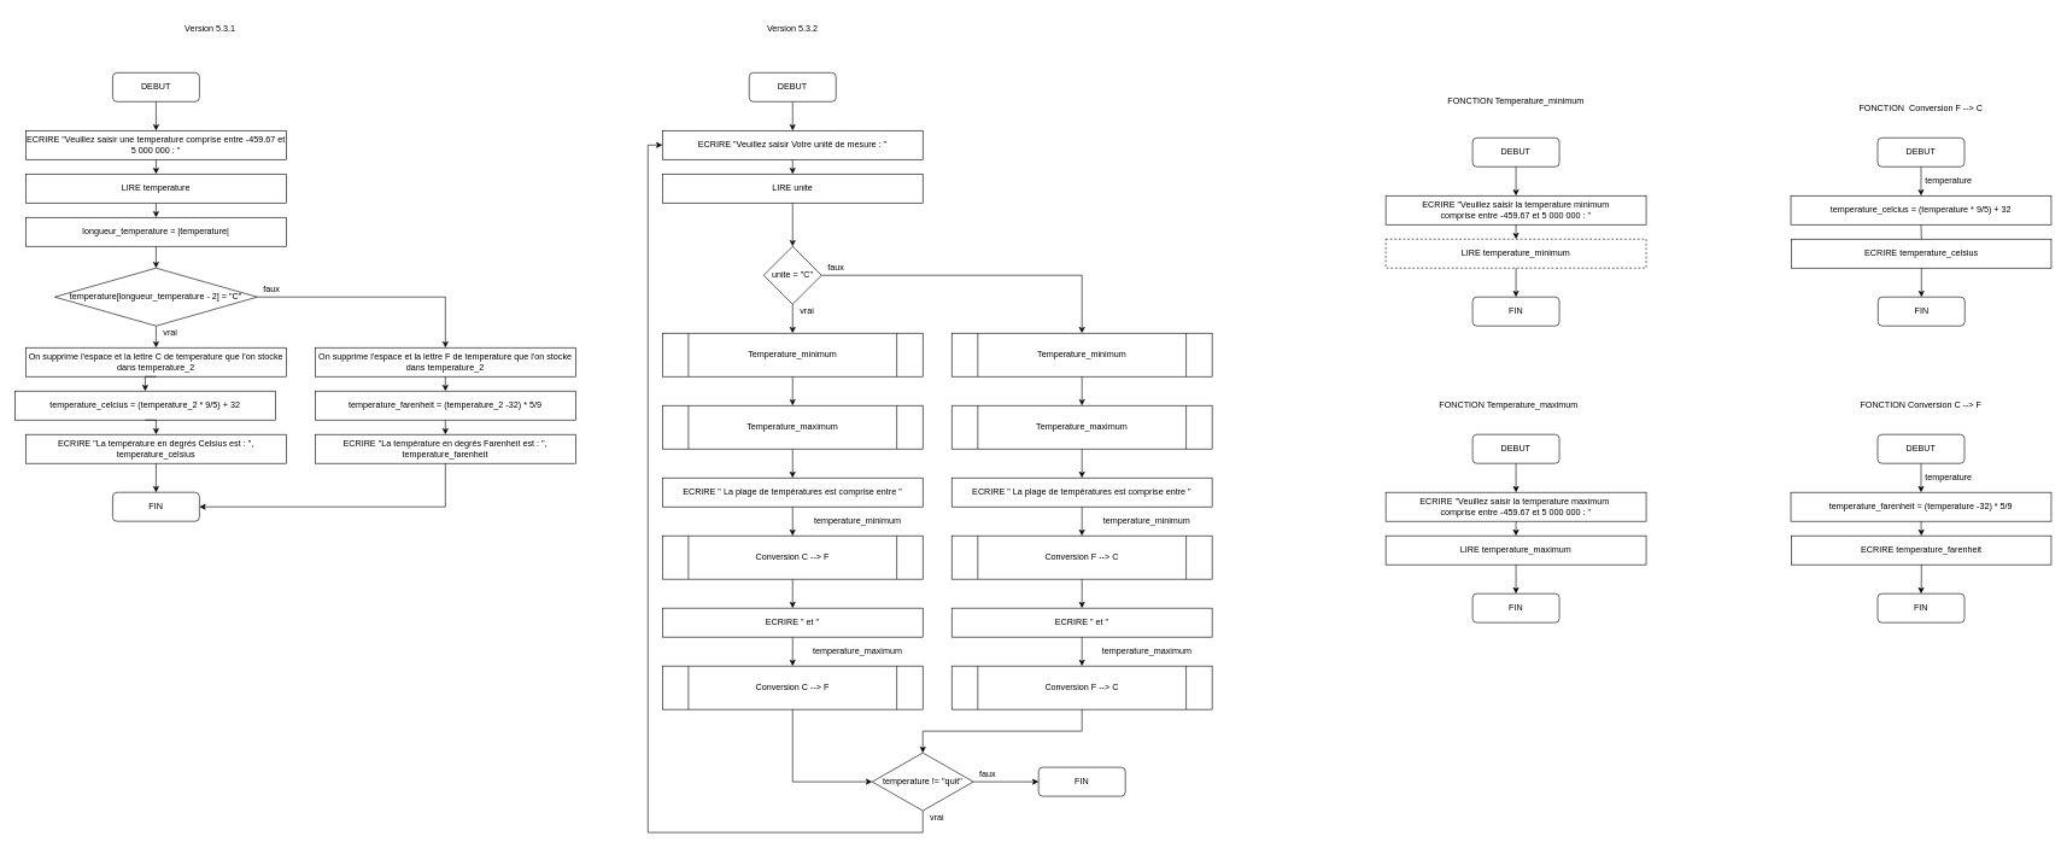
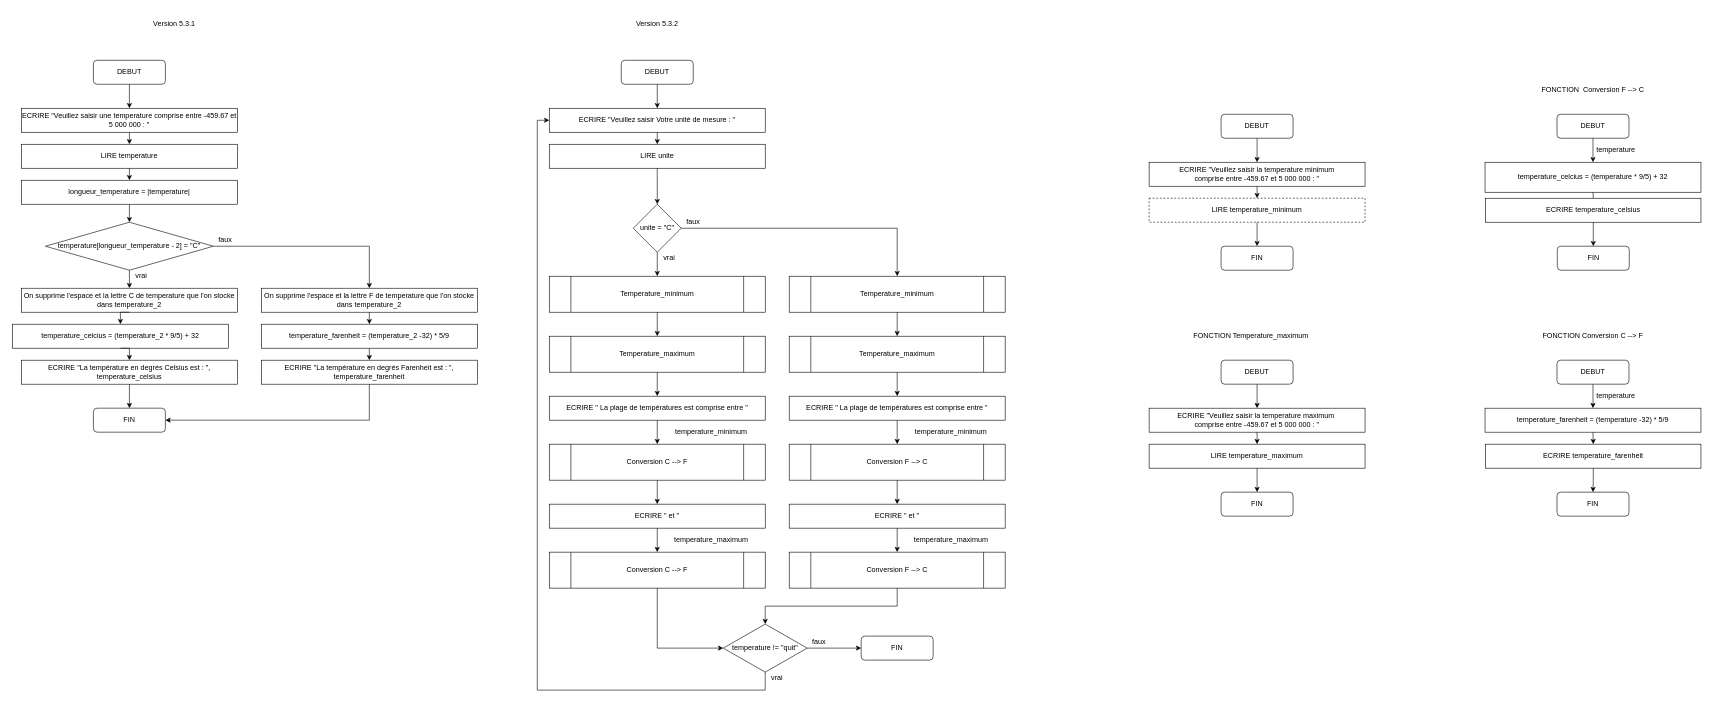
- <mxCell id="82" value="FONCTION Temperature_minimum" style="text;html=1;strokeColor=none;fillColor=none;align=center;verticalAlign=middle;whiteSpace=wrap;rounded=0;" vertex="1" parent="1"><mxGeometry x="1995" y="120" width="200" height="40" as="geometry" /></mxCell>
- <mxCell id="38" value="temperature_celcius = (temperature * 9/5) + 32" style="rounded=0;whiteSpace=wrap;html=1;fillColor=none;" vertex="1" parent="1"><mxGeometry x="2475" y="270" width="360" height="40" as="geometry" /></mxCell>
+ <mxCell id="38" value="temperature_celcius = (temperature * 9/5) + 32" style="rounded=0;whiteSpace=wrap;html=1;fillColor=none;" vertex="1" parent="1"><mxGeometry x="2475" y="270" width="360" height="50" as="geometry" /></mxCell>
